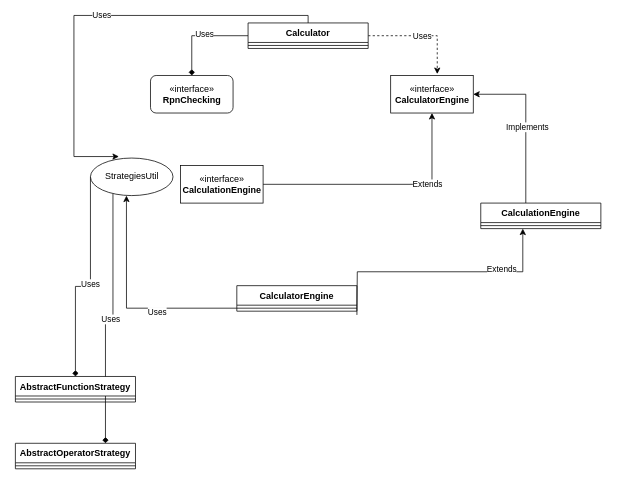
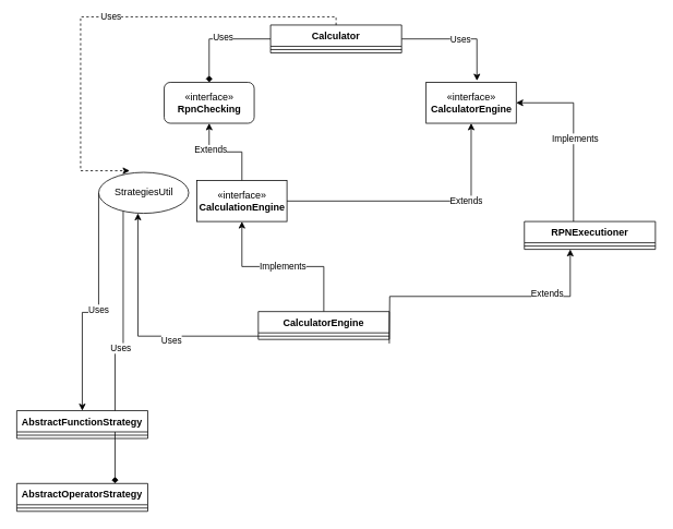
- <mxCell id="6" value="Uses" style="edgeStyle=orthogonalEdgeStyle;rounded=0;orthogonalLoop=1;jettySize=auto;html=1;entryX=0.345;entryY=-0.04;entryDx=0;entryDy=0;entryPerimeter=0;" parent="1" source="7" target="13" edge="1"><mxGeometry relative="1" as="geometry"><Array as="points"><mxPoint x="410" y="20" /><mxPoint x="98" y="20" /></Array></mxGeometry></mxCell>
+ <mxCell id="6" value="Uses" style="edgeStyle=orthogonalEdgeStyle;rounded=0;orthogonalLoop=1;jettySize=auto;html=1;entryX=0.345;entryY=-0.04;entryDx=0;entryDy=0;entryPerimeter=0;dashed=1;" parent="1" source="7" target="13" edge="1"><mxGeometry relative="1" as="geometry"><Array as="points"><mxPoint x="410" y="20" /><mxPoint x="98" y="20" /></Array></mxGeometry></mxCell>
- <mxCell id="4" style="edgeStyle=orthogonalEdgeStyle;rounded=0;orthogonalLoop=1;jettySize=auto;html=1;entryX=0.564;entryY=-0.04;entryDx=0;entryDy=0;entryPerimeter=0;dashed=1;" parent="1" source="7" target="10" edge="1"><mxGeometry relative="1" as="geometry" /></mxCell>
+ <mxCell id="4" style="edgeStyle=orthogonalEdgeStyle;rounded=0;orthogonalLoop=1;jettySize=auto;html=1;entryX=0.564;entryY=-0.04;entryDx=0;entryDy=0;entryPerimeter=0;" parent="1" source="7" target="10" edge="1"><mxGeometry relative="1" as="geometry" /></mxCell>
+ <mxCell id="17" style="edgeStyle=orthogonalEdgeStyle;rounded=0;orthogonalLoop=1;jettySize=auto;html=1;" parent="1" source="21" target="9" edge="1"><mxGeometry relative="1" as="geometry" /></mxCell>
+ <mxCell id="18" value="Extends" style="edgeLabel;html=1;align=center;verticalAlign=middle;resizable=0;points=[];" parent="17" vertex="1" connectable="0"><mxGeometry x="0.344" y="-3" relative="1" as="geometry"><mxPoint as="offset" /></mxGeometry></mxCell>
- <mxCell id="24" value="CalculationEngine" style="swimlane;fontStyle=1;align=center;verticalAlign=top;childLayout=stackLayout;horizontal=1;startSize=26;horizontalStack=0;resizeParent=1;resizeParentMax=0;resizeLast=0;collapsible=1;marginBottom=0;" parent="1" vertex="1"><mxGeometry x="640" y="270" width="160" height="34" as="geometry" /></mxCell>
+ <mxCell id="24" value="RPNExecutioner" style="swimlane;fontStyle=1;align=center;verticalAlign=top;childLayout=stackLayout;horizontal=1;startSize=26;horizontalStack=0;resizeParent=1;resizeParentMax=0;resizeLast=0;collapsible=1;marginBottom=0;" parent="1" vertex="1"><mxGeometry x="640" y="270" width="160" height="34" as="geometry" /></mxCell>
+ <mxCell id="14" value="Implements" style="edgeStyle=orthogonalEdgeStyle;rounded=0;orthogonalLoop=1;jettySize=auto;html=1;entryX=0.5;entryY=1;entryDx=0;entryDy=0;" parent="1" source="15" target="21" edge="1"><mxGeometry relative="1" as="geometry" /></mxCell>
- <mxCell id="11" value="Uses" style="edgeStyle=orthogonalEdgeStyle;rounded=0;orthogonalLoop=1;jettySize=auto;html=1;endArrow=diamond;" parent="1" source="13" target="30" edge="1"><mxGeometry relative="1" as="geometry"><Array as="points"><mxPoint x="120" y="381" /><mxPoint x="100" y="381" /></Array></mxGeometry></mxCell>
+ <mxCell id="11" value="Uses" style="edgeStyle=orthogonalEdgeStyle;rounded=0;orthogonalLoop=1;jettySize=auto;html=1;" parent="1" source="13" target="30" edge="1"><mxGeometry relative="1" as="geometry"><Array as="points"><mxPoint x="120" y="381" /><mxPoint x="100" y="381" /></Array></mxGeometry></mxCell>
